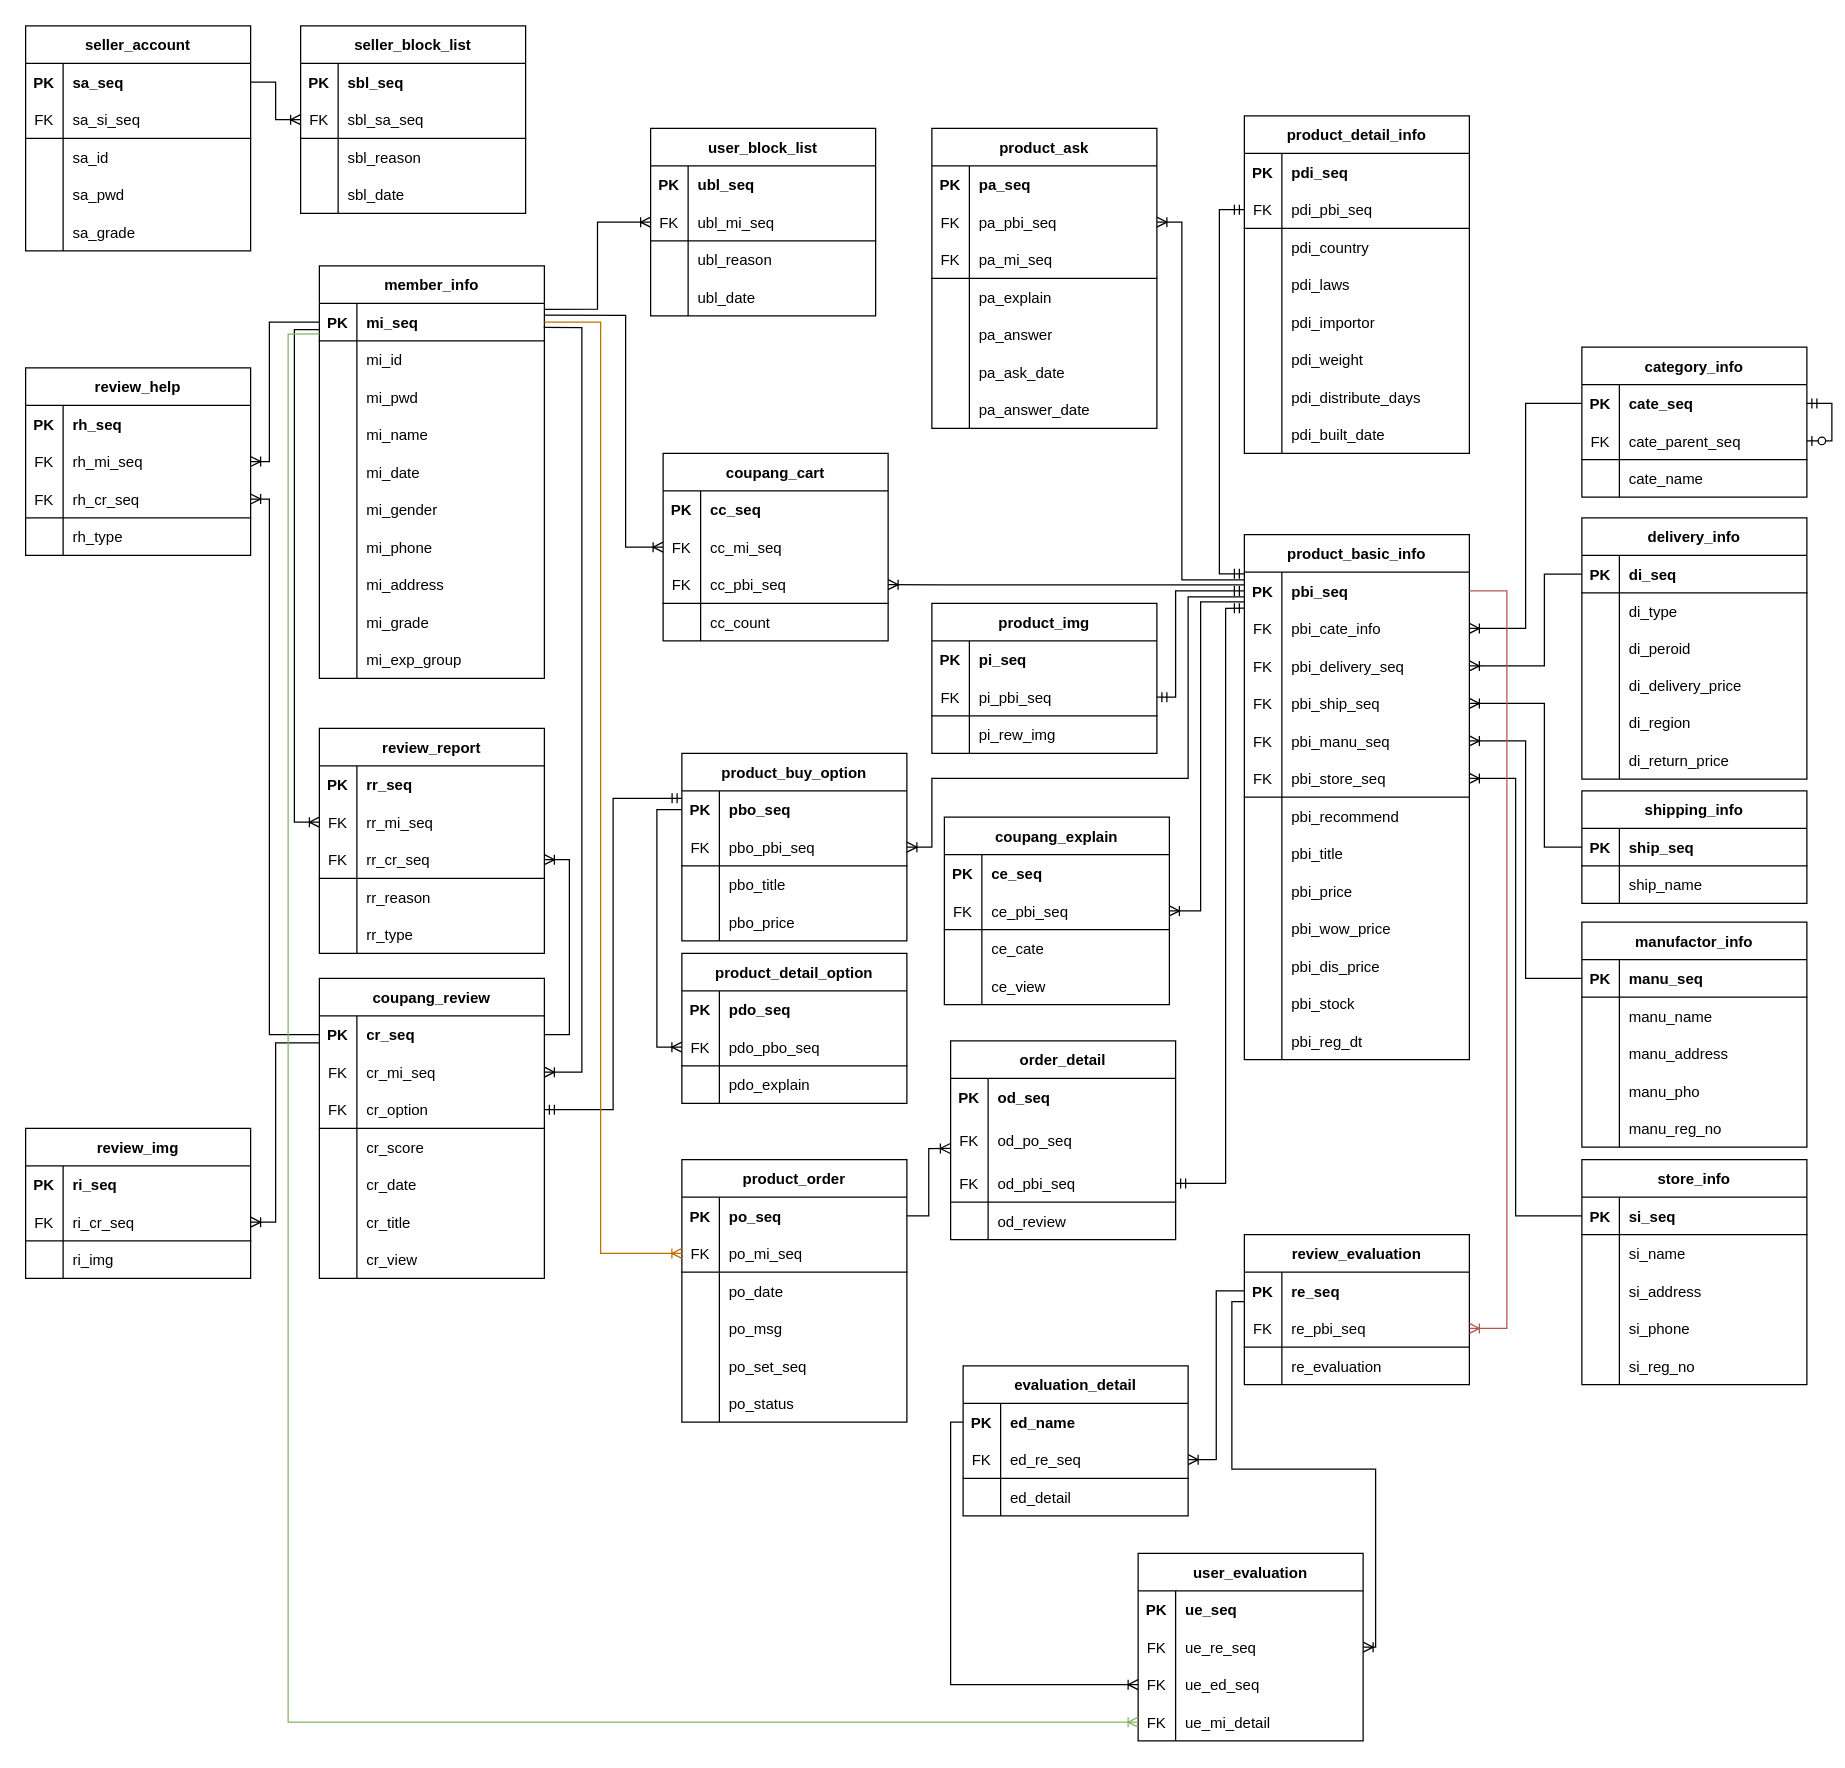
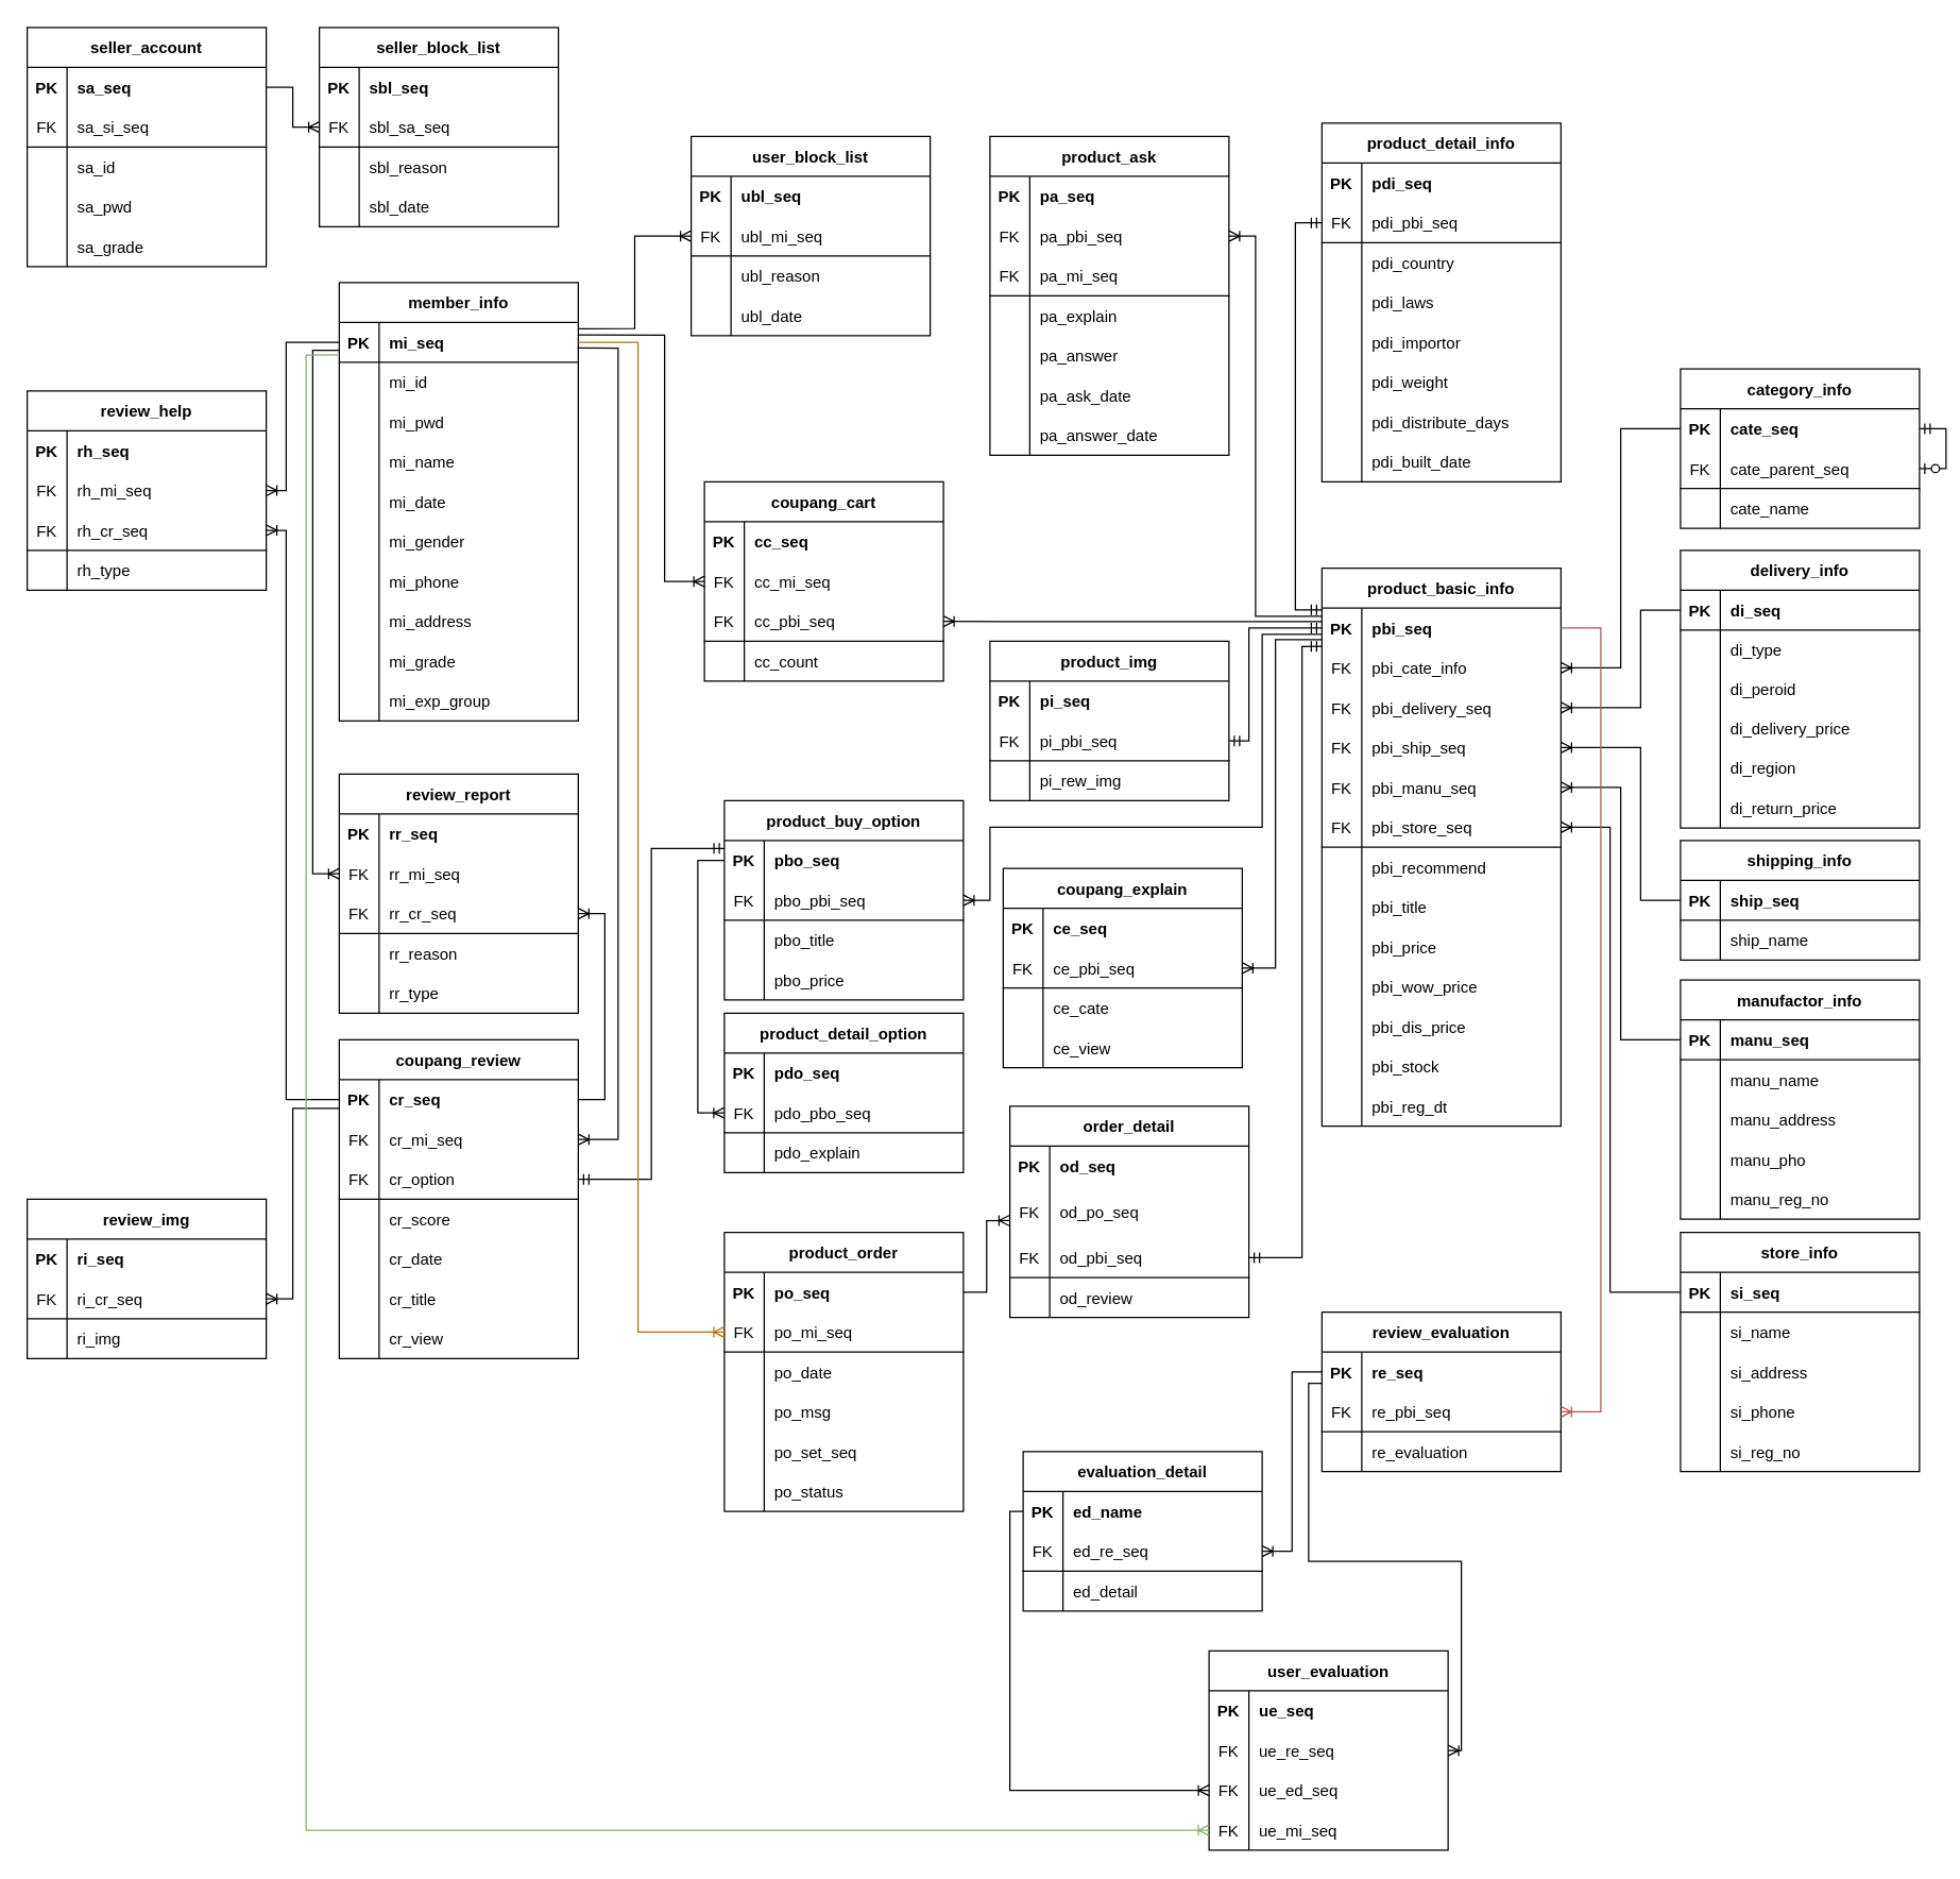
- <mxCell id="415" value="ue_mi_detail" style="shape=partialRectangle;connectable=0;fillColor=none;top=0;left=0;bottom=0;right=0;align=left;spacingLeft=6;fontStyle=0;overflow=hidden;" parent="413" vertex="1"><mxGeometry x="30" width="150" height="30" as="geometry"><mxRectangle width="150" height="30" as="alternateBounds" /></mxGeometry></mxCell>
+ <mxCell id="415" value="ue_mi_seq" style="shape=partialRectangle;connectable=0;fillColor=none;top=0;left=0;bottom=0;right=0;align=left;spacingLeft=6;fontStyle=0;overflow=hidden;" parent="413" vertex="1"><mxGeometry x="30" width="150" height="30" as="geometry"><mxRectangle width="150" height="30" as="alternateBounds" /></mxGeometry></mxCell>
